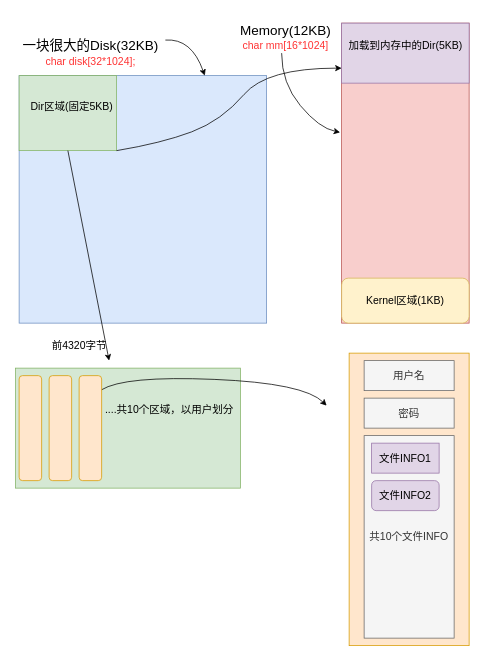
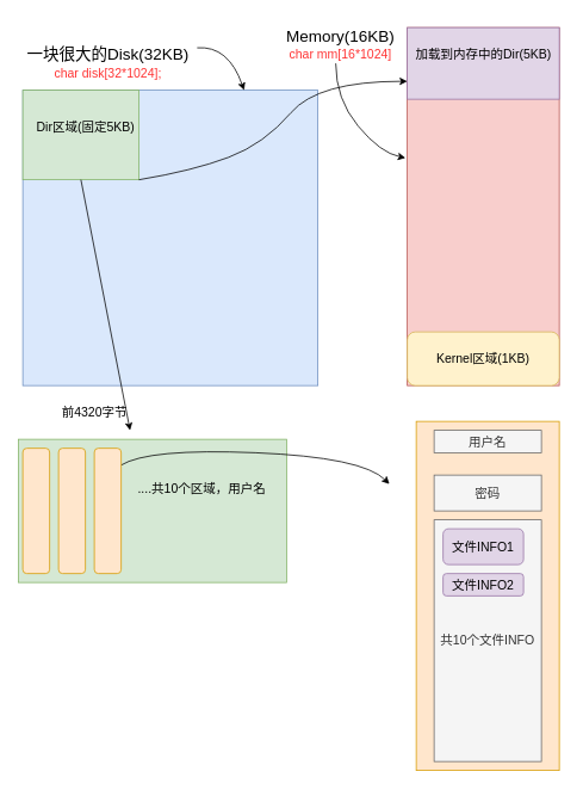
- <mxCell id="12" value="&lt;font style=&quot;font-size: 18px;&quot;&gt;Memory(12KB)&lt;/font&gt;" style="text;html=1;align=center;verticalAlign=middle;resizable=0;points=[];autosize=1;strokeColor=none;fillColor=none;fontSize=14;fontColor=#000000;" vertex="1" parent="1"><mxGeometry x="310" y="20" width="140" height="40" as="geometry" /></mxCell>
+ <mxCell id="12" value="&lt;font style=&quot;font-size: 18px;&quot;&gt;Memory(16KB)&lt;/font&gt;" style="text;html=1;align=center;verticalAlign=middle;resizable=0;points=[];autosize=1;strokeColor=none;fillColor=none;fontSize=14;fontColor=#000000;" vertex="1" parent="1"><mxGeometry x="310" y="20" width="140" height="40" as="geometry" /></mxCell>
- <mxCell id="22" value="用户名" style="rounded=0;whiteSpace=wrap;html=1;fontSize=14;fillColor=#f5f5f5;strokeColor=#666666;fontColor=#333333;" vertex="1" parent="1"><mxGeometry x="485" y="480" width="120" height="40" as="geometry" /></mxCell>
+ <mxCell id="22" value="用户名" style="rounded=0;whiteSpace=wrap;html=1;fontSize=14;fillColor=#f5f5f5;strokeColor=#666666;fontColor=#333333;" vertex="1" parent="1"><mxGeometry x="485" y="480" width="120" height="25" as="geometry" /></mxCell>
- <mxCell id="19" value="&lt;span style=&quot;&quot;&gt;....共10个区域，以用户划分&lt;/span&gt;" style="text;html=1;align=center;verticalAlign=middle;resizable=0;points=[];autosize=1;strokeColor=none;fillColor=none;fontSize=14;fontColor=#000000;" vertex="1" parent="1"><mxGeometry x="130" y="530" width="190" height="30" as="geometry" /></mxCell>
+ <mxCell id="19" value="&lt;span style=&quot;&quot;&gt;....共10个区域，用户名&lt;/span&gt;" style="text;html=1;align=center;verticalAlign=middle;resizable=0;points=[];autosize=1;strokeColor=none;fillColor=none;fontSize=14;fontColor=#000000;" vertex="1" parent="1"><mxGeometry x="130" y="530" width="190" height="30" as="geometry" /></mxCell>
- <mxCell id="25" value="文件INFO1" style="whiteSpace=wrap;html=1;fontSize=14;fillColor=#e1d5e7;strokeColor=#9673a6;rounded=0;" vertex="1" parent="1"><mxGeometry x="495" y="590" width="90" height="40" as="geometry" /></mxCell>
+ <mxCell id="25" value="文件INFO1" style="rounded=1;whiteSpace=wrap;html=1;fontSize=14;fillColor=#e1d5e7;strokeColor=#9673a6;" vertex="1" parent="1"><mxGeometry x="495" y="590" width="90" height="40" as="geometry" /></mxCell>
- <mxCell id="26" value="文件INFO2" style="rounded=1;whiteSpace=wrap;html=1;fontSize=14;fillColor=#e1d5e7;strokeColor=#9673a6;" vertex="1" parent="1"><mxGeometry x="495" y="640" width="90" height="40" as="geometry" /></mxCell>
+ <mxCell id="26" value="文件INFO2" style="rounded=1;whiteSpace=wrap;html=1;fontSize=14;fillColor=#e1d5e7;strokeColor=#9673a6;" vertex="1" parent="1"><mxGeometry x="495" y="640" width="90" height="25" as="geometry" /></mxCell>
